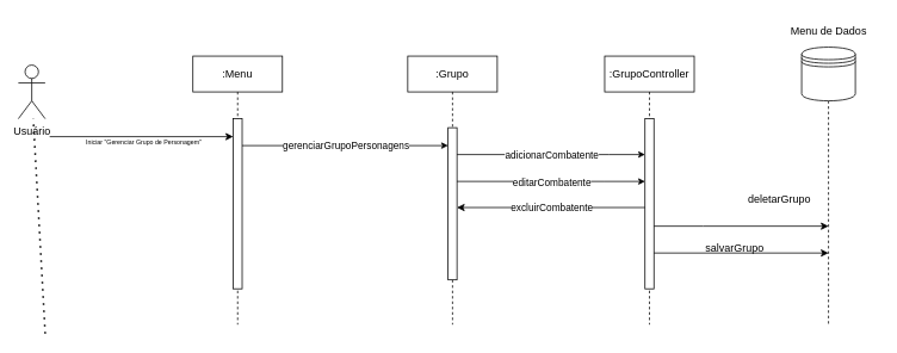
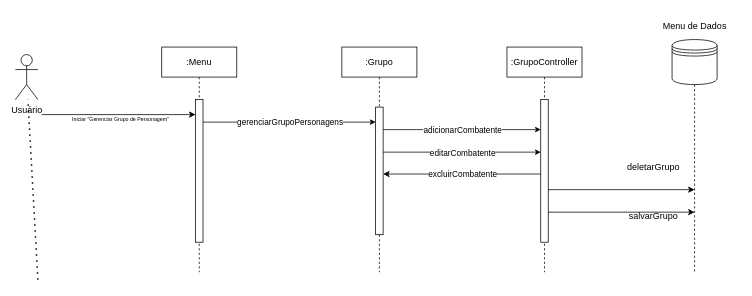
- <mxCell id="15" value="salvarGrupo" style="text;html=1;align=center;verticalAlign=middle;resizable=0;points=[];autosize=1;strokeColor=none;fillColor=none;" vertex="1" parent="1"><mxGeometry x="775" y="262" width="90" height="30" as="geometry" /></mxCell>
+ <mxCell id="15" value="salvarGrupo" style="text;html=1;align=center;verticalAlign=middle;resizable=0;points=[];autosize=1;strokeColor=none;fillColor=none;" vertex="1" parent="1"><mxGeometry x="825" y="272" width="90" height="30" as="geometry" /></mxCell>
